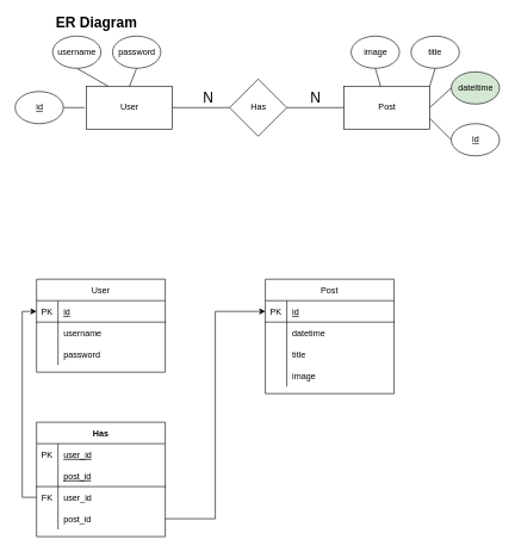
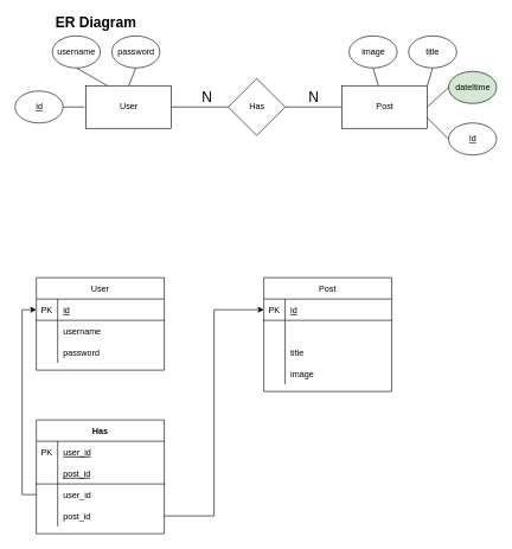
- <mxCell id="36" value="datetime" style="shape=partialRectangle;connectable=0;fillColor=none;top=0;left=0;bottom=0;right=0;align=left;spacingLeft=6;overflow=hidden;" vertex="1" parent="34"><mxGeometry x="30" width="150" height="30" as="geometry" /></mxCell>
- <mxCell id="55" value="FK" style="shape=partialRectangle;connectable=0;fillColor=none;top=0;left=0;bottom=0;right=0;editable=1;overflow=hidden;" vertex="1" parent="54"><mxGeometry width="30" height="30" as="geometry" /></mxCell>
